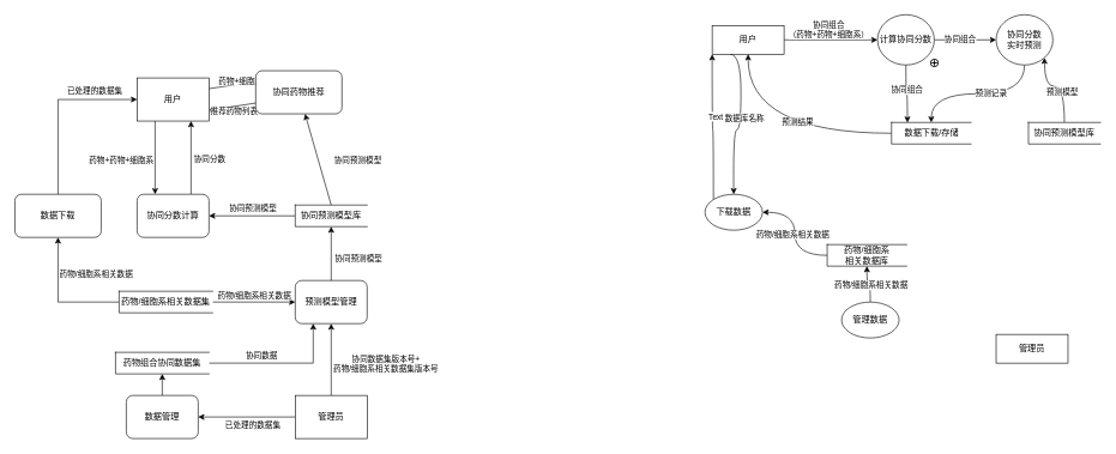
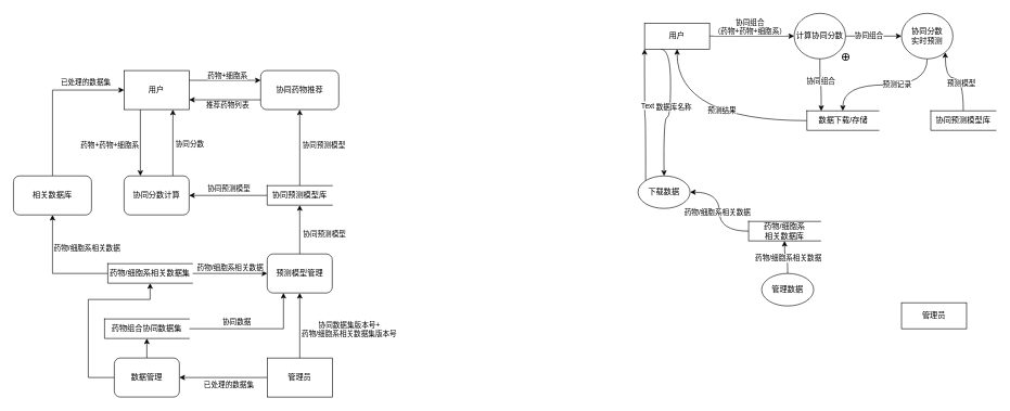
- <mxCell id="39" value="协同药物推荐" style="rounded=1;whiteSpace=wrap;html=1;" vertex="1" parent="1"><mxGeometry x="355" y="98" width="120" height="60" as="geometry" /></mxCell>
+ <mxCell id="39" value="协同药物推荐" style="rounded=1;whiteSpace=wrap;html=1;" vertex="1" parent="1"><mxGeometry x="400" y="108" width="120" height="60" as="geometry" /></mxCell>
- <mxCell id="69" value="数据下载" style="rounded=1;whiteSpace=wrap;html=1;" vertex="1" parent="1"><mxGeometry x="20" y="270" width="120" height="60" as="geometry" /></mxCell>
+ <mxCell id="69" value="相关数据库" style="rounded=1;whiteSpace=wrap;html=1;" vertex="1" parent="1"><mxGeometry x="20" y="270" width="120" height="60" as="geometry" /></mxCell>
+ <mxCell id="60" style="edgeStyle=orthogonalEdgeStyle;rounded=0;orthogonalLoop=1;jettySize=auto;html=1;exitX=0;exitY=0.5;exitDx=0;exitDy=0;entryX=0.5;entryY=1;entryDx=0;entryDy=0;" edge="1" parent="1" source="61" target="58"><mxGeometry relative="1" as="geometry"><Array as="points"><mxPoint x="135" y="580" /><mxPoint x="135" y="460" /><mxPoint x="230" y="460" /></Array></mxGeometry></mxCell>
